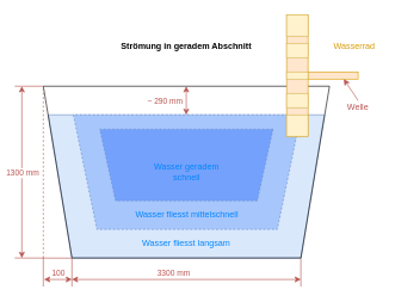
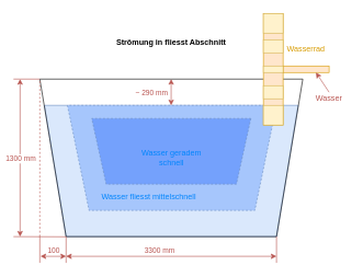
- <mxCell id="21" value="Strömung in geradem Abschnitt" style="text;html=1;strokeColor=none;fillColor=none;align=center;verticalAlign=middle;whiteSpace=wrap;rounded=0;fontStyle=1" vertex="1" parent="1"><mxGeometry x="100" y="50" width="320" height="30" as="geometry" /></mxCell>
+ <mxCell id="21" value="Strömung in fliesst Abschnitt" style="text;html=1;strokeColor=none;fillColor=none;align=center;verticalAlign=middle;whiteSpace=wrap;rounded=0;fontStyle=1" vertex="1" parent="1"><mxGeometry x="100" y="50" width="320" height="30" as="geometry" /></mxCell>
- <mxCell id="18" value="&lt;font color=&quot;#d79b00&quot;&gt;Wasserrad&lt;/font&gt;" style="text;html=1;strokeColor=none;fillColor=none;align=center;verticalAlign=middle;whiteSpace=wrap;rounded=0;" vertex="1" parent="1"><mxGeometry x="465" y="50" width="60" height="30" as="geometry" /></mxCell>
+ <mxCell id="18" value="&lt;font color=&quot;#d79b00&quot;&gt;Wasserrad&lt;/font&gt;" style="text;html=1;strokeColor=none;fillColor=none;align=center;verticalAlign=middle;whiteSpace=wrap;rounded=0;" vertex="1" parent="1"><mxGeometry x="435" y="60" width="60" height="30" as="geometry" /></mxCell>
- <mxCell id="10" value="&lt;font color=&quot;#b85450&quot;&gt;Welle&lt;/font&gt;" style="text;html=1;strokeColor=none;fillColor=none;align=center;verticalAlign=middle;whiteSpace=wrap;rounded=0;" vertex="1" parent="1"><mxGeometry x="470" y="140" width="60" height="20" as="geometry" /></mxCell>
+ <mxCell id="10" value="&lt;font color=&quot;#b85450&quot;&gt;Wasser&lt;/font&gt;" style="text;html=1;strokeColor=none;fillColor=none;align=center;verticalAlign=middle;whiteSpace=wrap;rounded=0;" vertex="1" parent="1"><mxGeometry x="470" y="140" width="60" height="20" as="geometry" /></mxCell>
- <mxCell id="20" value="&lt;font color=&quot;#0085fc&quot;&gt;Wasser fliesst mittelschnell&lt;/font&gt;" style="text;html=1;strokeColor=none;fillColor=none;align=center;verticalAlign=middle;whiteSpace=wrap;rounded=0;" vertex="1" parent="1"><mxGeometry x="171" y="290" width="180" height="20" as="geometry" /></mxCell>
+ <mxCell id="20" value="&lt;font color=&quot;#0085fc&quot;&gt;Wasser fliesst mittelschnell&lt;/font&gt;" style="text;html=1;strokeColor=none;fillColor=none;align=center;verticalAlign=middle;whiteSpace=wrap;rounded=0;" vertex="1" parent="1"><mxGeometry x="136" y="290" width="180" height="20" as="geometry" /></mxCell>
- <mxCell id="7" value="&lt;font color=&quot;#0085fc&quot;&gt;Wasser fliesst langsam&lt;/font&gt;" style="text;html=1;strokeColor=none;fillColor=none;align=center;verticalAlign=middle;whiteSpace=wrap;rounded=0;" vertex="1" parent="1"><mxGeometry x="190" y="330" width="140" height="20" as="geometry" /></mxCell>
